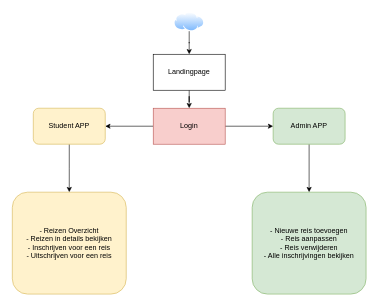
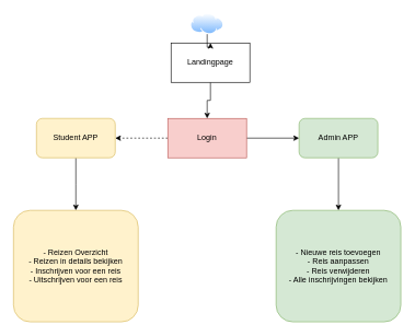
- <mxCell id="3" value="Landingpage" style="rounded=0;whiteSpace=wrap;html=1;" vertex="1" parent="1"><mxGeometry x="255" y="90" width="120" height="60" as="geometry" /></mxCell>
+ <mxCell id="3" value="Landingpage" style="rounded=0;whiteSpace=wrap;html=1;" vertex="1" parent="1"><mxGeometry x="260" y="65" width="120" height="60" as="geometry" /></mxCell>
- <mxCell id="4" value="" style="edgeStyle=orthogonalEdgeStyle;rounded=0;orthogonalLoop=1;jettySize=auto;html=1;" edge="1" parent="1" source="6" target="8"><mxGeometry relative="1" as="geometry" /></mxCell>
+ <mxCell id="4" value="" style="edgeStyle=orthogonalEdgeStyle;rounded=0;orthogonalLoop=1;jettySize=auto;html=1;dashed=1;" edge="1" parent="1" source="6" target="8"><mxGeometry relative="1" as="geometry" /></mxCell>
